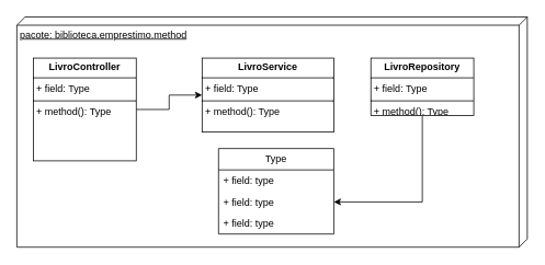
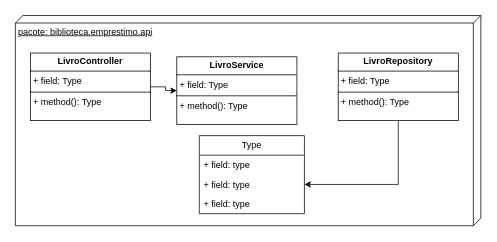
- <mxCell id="2" value="pacote: biblioteca.emprestimo.method" style="verticalAlign=top;align=left;spacingTop=8;spacingLeft=2;spacingRight=12;shape=cube;size=10;direction=south;fontStyle=4;html=1;whiteSpace=wrap;" vertex="1" parent="1"><mxGeometry x="20" y="20" width="620" height="280" as="geometry" /></mxCell>
+ <mxCell id="2" value="pacote: biblioteca.emprestimo.api" style="verticalAlign=top;align=left;spacingTop=8;spacingLeft=2;spacingRight=12;shape=cube;size=10;direction=south;fontStyle=4;html=1;whiteSpace=wrap;" vertex="1" parent="1"><mxGeometry x="20" y="20" width="620" height="280" as="geometry" /></mxCell>
- <mxCell id="7" value="&lt;p style=&quot;margin:0px;margin-top:4px;text-align:center;&quot;&gt;&lt;b&gt;LivroRepository&lt;/b&gt;&lt;/p&gt;&lt;hr size=&quot;1&quot; style=&quot;border-style:solid;&quot;&gt;&lt;p style=&quot;margin:0px;margin-left:4px;&quot;&gt;+ field: Type&lt;/p&gt;&lt;hr size=&quot;1&quot; style=&quot;border-style:solid;&quot;&gt;&lt;p style=&quot;margin:0px;margin-left:4px;&quot;&gt;+ method(): Type&lt;/p&gt;" style="verticalAlign=top;align=left;overflow=fill;html=1;whiteSpace=wrap;" vertex="1" parent="1"><mxGeometry x="450" y="70" width="125" height="70" as="geometry" /></mxCell>
+ <mxCell id="7" value="&lt;p style=&quot;margin:0px;margin-top:4px;text-align:center;&quot;&gt;&lt;b&gt;LivroRepository&lt;/b&gt;&lt;/p&gt;&lt;hr size=&quot;1&quot; style=&quot;border-style:solid;&quot;&gt;&lt;p style=&quot;margin:0px;margin-left:4px;&quot;&gt;+ field: Type&lt;/p&gt;&lt;hr size=&quot;1&quot; style=&quot;border-style:solid;&quot;&gt;&lt;p style=&quot;margin:0px;margin-left:4px;&quot;&gt;+ method(): Type&lt;/p&gt;" style="verticalAlign=top;align=left;overflow=fill;html=1;whiteSpace=wrap;" vertex="1" parent="1"><mxGeometry x="450" y="70" width="160" height="90" as="geometry" /></mxCell>
- <mxCell id="5" value="&lt;p style=&quot;margin:0px;margin-top:4px;text-align:center;&quot;&gt;&lt;b&gt;LivroService&lt;/b&gt;&lt;/p&gt;&lt;hr size=&quot;1&quot; style=&quot;border-style:solid;&quot;&gt;&lt;p style=&quot;margin:0px;margin-left:4px;&quot;&gt;+ field: Type&lt;/p&gt;&lt;hr size=&quot;1&quot; style=&quot;border-style:solid;&quot;&gt;&lt;p style=&quot;margin:0px;margin-left:4px;&quot;&gt;+ method(): Type&lt;/p&gt;" style="verticalAlign=top;align=left;overflow=fill;html=1;whiteSpace=wrap;" vertex="1" parent="1"><mxGeometry x="245" y="70" width="160" height="90" as="geometry" /></mxCell>
+ <mxCell id="5" value="&lt;p style=&quot;margin:0px;margin-top:4px;text-align:center;&quot;&gt;&lt;b&gt;LivroService&lt;/b&gt;&lt;/p&gt;&lt;hr size=&quot;1&quot; style=&quot;border-style:solid;&quot;&gt;&lt;p style=&quot;margin:0px;margin-left:4px;&quot;&gt;+ field: Type&lt;/p&gt;&lt;hr size=&quot;1&quot; style=&quot;border-style:solid;&quot;&gt;&lt;p style=&quot;margin:0px;margin-left:4px;&quot;&gt;+ method(): Type&lt;/p&gt;" style="verticalAlign=top;align=left;overflow=fill;html=1;whiteSpace=wrap;" vertex="1" parent="1"><mxGeometry x="235" y="75" width="160" height="90" as="geometry" /></mxCell>
- <mxCell id="4" value="&lt;p style=&quot;margin:0px;margin-top:4px;text-align:center;&quot;&gt;&lt;b&gt;LivroController&lt;/b&gt;&lt;/p&gt;&lt;hr size=&quot;1&quot; style=&quot;border-style:solid;&quot;&gt;&lt;p style=&quot;margin:0px;margin-left:4px;&quot;&gt;+ field: Type&lt;/p&gt;&lt;hr size=&quot;1&quot; style=&quot;border-style:solid;&quot;&gt;&lt;p style=&quot;margin:0px;margin-left:4px;&quot;&gt;+ method(): Type&lt;/p&gt;" style="verticalAlign=top;align=left;overflow=fill;html=1;whiteSpace=wrap;" vertex="1" parent="1"><mxGeometry x="40" y="70" width="125" height="125" as="geometry" /></mxCell>
+ <mxCell id="4" value="&lt;p style=&quot;margin:0px;margin-top:4px;text-align:center;&quot;&gt;&lt;b&gt;LivroController&lt;/b&gt;&lt;/p&gt;&lt;hr size=&quot;1&quot; style=&quot;border-style:solid;&quot;&gt;&lt;p style=&quot;margin:0px;margin-left:4px;&quot;&gt;+ field: Type&lt;/p&gt;&lt;hr size=&quot;1&quot; style=&quot;border-style:solid;&quot;&gt;&lt;p style=&quot;margin:0px;margin-left:4px;&quot;&gt;+ method(): Type&lt;/p&gt;" style="verticalAlign=top;align=left;overflow=fill;html=1;whiteSpace=wrap;" vertex="1" parent="1"><mxGeometry x="40" y="70" width="160" height="90" as="geometry" /></mxCell>
